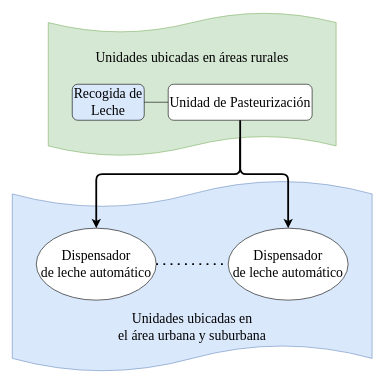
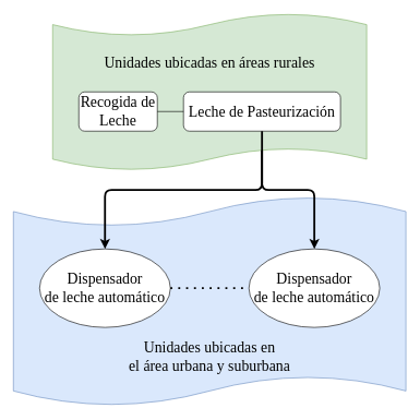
- <mxCell id="10" value="Recogida de Leche" style="rounded=1;whiteSpace=wrap;html=1;fontSize=23;fontFamily=Lucida Console;fillColor=#dae8fc;" vertex="1" parent="8"><mxGeometry x="40" y="120" width="120" height="60" as="geometry" /></mxCell>
+ <mxCell id="10" value="Recogida de Leche" style="rounded=1;whiteSpace=wrap;html=1;fontSize=23;fontFamily=Lucida Console;" vertex="1" parent="8"><mxGeometry x="40" y="120" width="120" height="60" as="geometry" /></mxCell>
- <mxCell id="11" value="Unidad de Pasteurización" style="rounded=1;whiteSpace=wrap;html=1;fontFamily=Lucida Console;fontSize=23;" vertex="1" parent="8"><mxGeometry x="200" y="120" width="240" height="60" as="geometry" /></mxCell>
+ <mxCell id="11" value="Leche de Pasteurización" style="rounded=1;whiteSpace=wrap;html=1;fontFamily=Lucida Console;fontSize=23;" vertex="1" parent="8"><mxGeometry x="200" y="120" width="240" height="60" as="geometry" /></mxCell>
